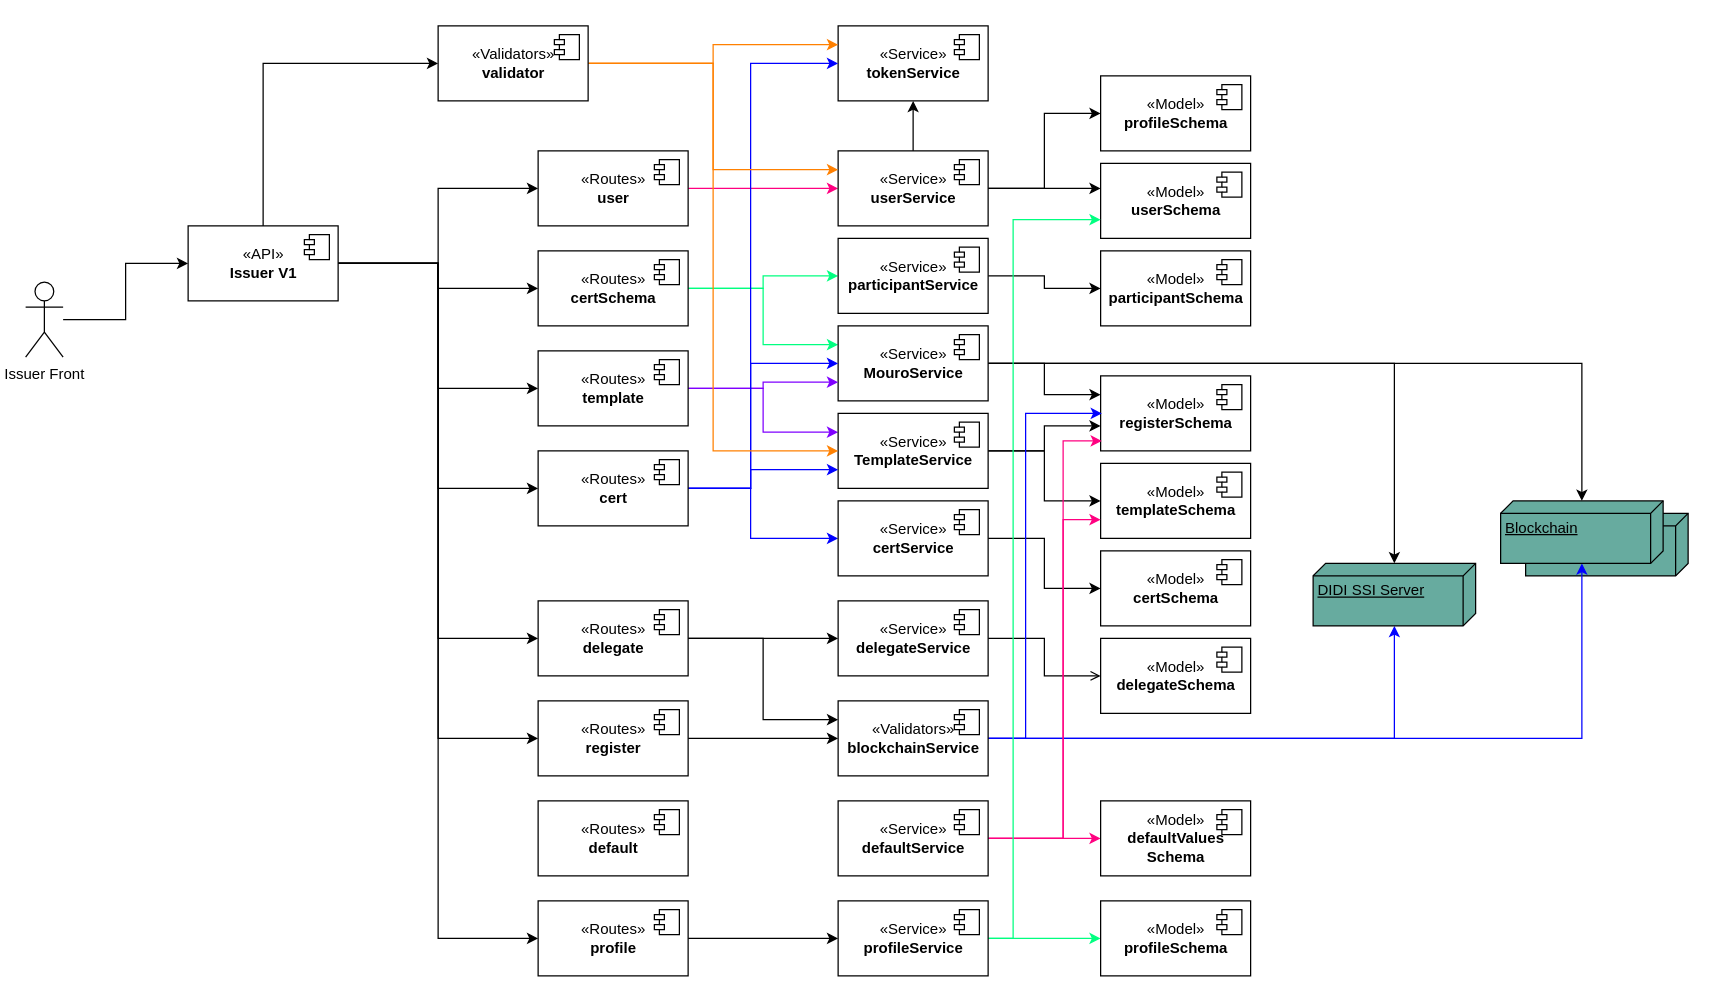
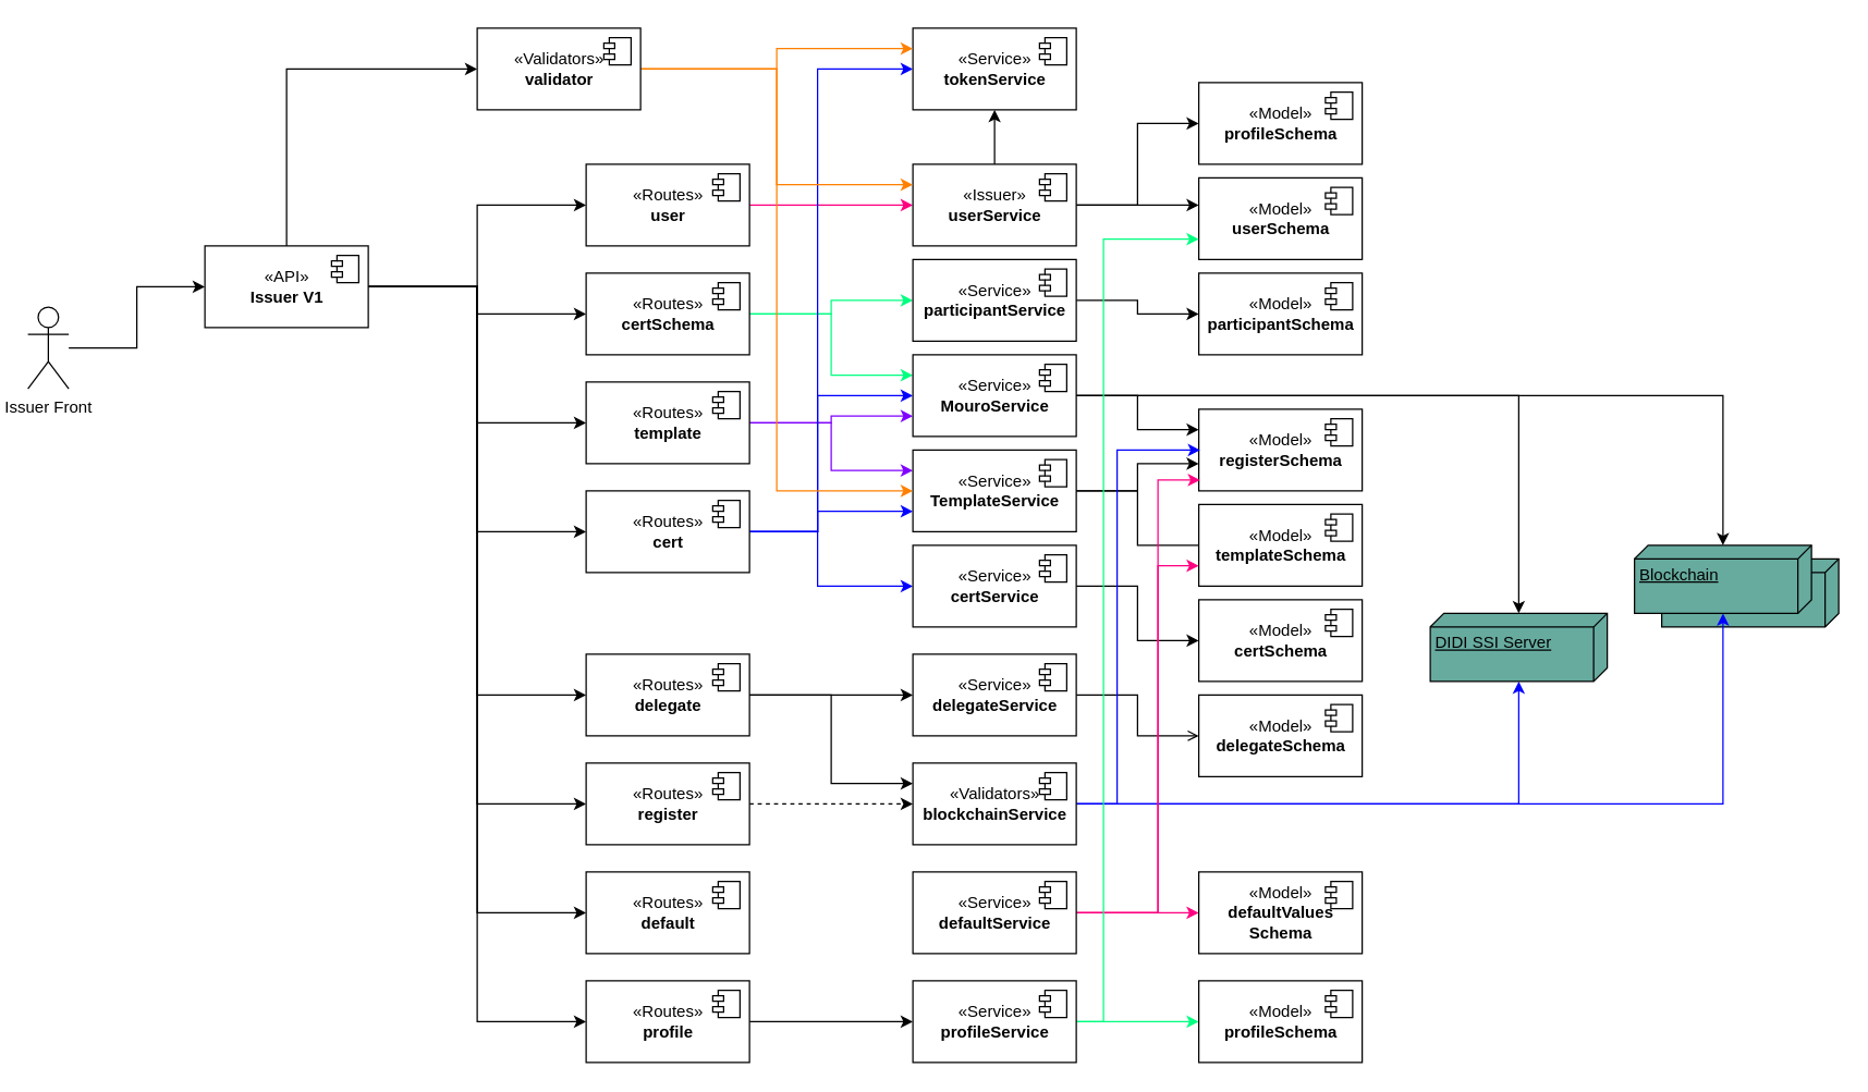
- <mxCell id="22" value="«Service»&lt;br&gt;&lt;b&gt;userService&lt;/b&gt;" style="html=1;dropTarget=0;" parent="1" vertex="1"><mxGeometry x="670" y="120" width="120" height="60" as="geometry" /></mxCell>
+ <mxCell id="22" value="«Issuer»&lt;br&gt;&lt;b&gt;userService&lt;/b&gt;" style="html=1;dropTarget=0;" parent="1" vertex="1"><mxGeometry x="670" y="120" width="120" height="60" as="geometry" /></mxCell>
- <mxCell id="51" style="edgeStyle=orthogonalEdgeStyle;rounded=0;orthogonalLoop=1;jettySize=auto;html=1;" parent="1" source="52" target="54" edge="1"><mxGeometry relative="1" as="geometry" /></mxCell>
+ <mxCell id="51" style="edgeStyle=orthogonalEdgeStyle;rounded=0;orthogonalLoop=1;jettySize=auto;html=1;endArrow=none;" parent="1" source="52" target="54" edge="1"><mxGeometry relative="1" as="geometry" /></mxCell>
- <mxCell id="81" style="edgeStyle=orthogonalEdgeStyle;rounded=0;orthogonalLoop=1;jettySize=auto;html=1;entryX=0;entryY=0.5;entryDx=0;entryDy=0;strokeColor=#000000;" parent="1" source="82" target="77" edge="1"><mxGeometry relative="1" as="geometry" /></mxCell>
+ <mxCell id="81" style="edgeStyle=orthogonalEdgeStyle;rounded=0;orthogonalLoop=1;jettySize=auto;html=1;entryX=0;entryY=0.5;entryDx=0;entryDy=0;strokeColor=#000000;dashed=1;" parent="1" source="82" target="77" edge="1"><mxGeometry relative="1" as="geometry" /></mxCell>
+ <mxCell id="11" style="edgeStyle=orthogonalEdgeStyle;rounded=0;orthogonalLoop=1;jettySize=auto;html=1;entryX=0;entryY=0.5;entryDx=0;entryDy=0;strokeColor=#000000;" parent="1" source="14" target="84" edge="1"><mxGeometry relative="1" as="geometry" /></mxCell>
